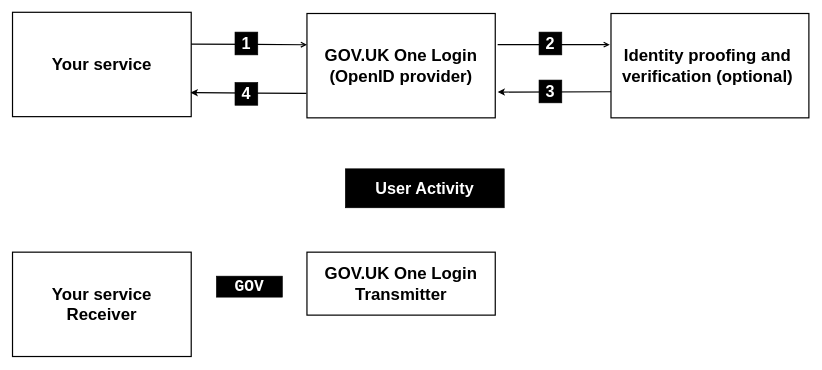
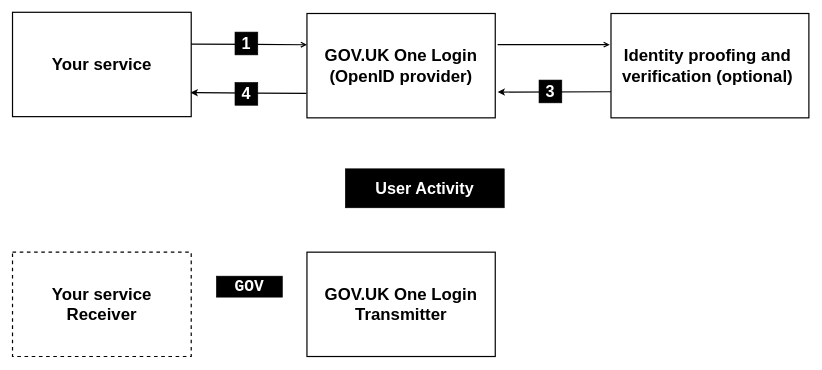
- <mxCell id="9" value="&lt;font color=&quot;#ffffff&quot;&gt;&lt;span style=&quot;font-size: 27px;&quot;&gt;&lt;b&gt;2&lt;/b&gt;&lt;/span&gt;&lt;/font&gt;" style="whiteSpace=wrap;html=1;aspect=fixed;fillColor=#000000;" vertex="1" parent="1"><mxGeometry x="898" y="53.01" width="38" height="38" as="geometry" /></mxCell>
- <mxCell id="13" value="&lt;font style=&quot;font-size: 28px;&quot;&gt;GOV.UK One Login&lt;br&gt;Transmitter&lt;br&gt;&lt;/font&gt;" style="rounded=0;whiteSpace=wrap;html=1;fillColor=none;strokeWidth=2;fontSize=28;fontStyle=1" vertex="1" parent="1"><mxGeometry x="511" y="420" width="314" height="105" as="geometry" /></mxCell>
+ <mxCell id="13" value="&lt;font style=&quot;font-size: 28px;&quot;&gt;GOV.UK One Login&lt;br&gt;Transmitter&lt;br&gt;&lt;/font&gt;" style="rounded=0;whiteSpace=wrap;html=1;fillColor=none;strokeWidth=2;fontSize=28;fontStyle=1" vertex="1" parent="1"><mxGeometry x="511" y="420" width="314" height="174.01" as="geometry" /></mxCell>
- <mxCell id="15" value="Your service&lt;div&gt;Receiver&lt;/div&gt;" style="rounded=0;whiteSpace=wrap;html=1;fillColor=none;strokeWidth=2;fontSize=28;fontStyle=1" vertex="1" parent="1"><mxGeometry x="20" y="420" width="298" height="174.01" as="geometry" /></mxCell>
+ <mxCell id="15" value="Your service&lt;div&gt;Receiver&lt;/div&gt;" style="rounded=0;whiteSpace=wrap;html=1;fillColor=none;strokeWidth=2;fontSize=28;fontStyle=1;dashed=1;" vertex="1" parent="1"><mxGeometry x="20" y="420" width="298" height="174.01" as="geometry" /></mxCell>
